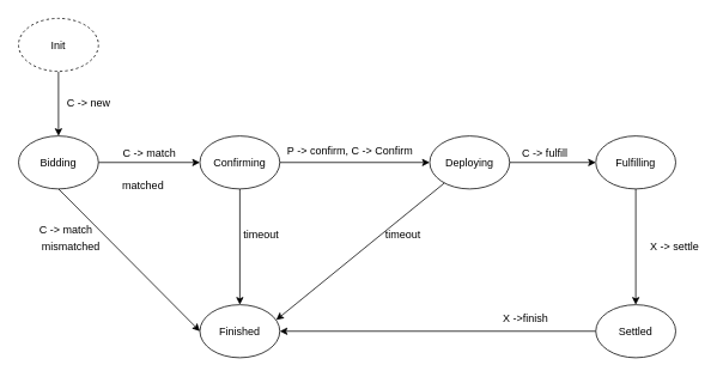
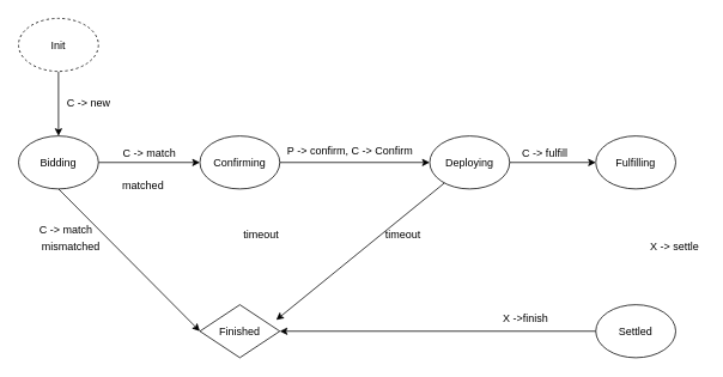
- <mxCell id="10" style="edgeStyle=none;rounded=0;orthogonalLoop=1;jettySize=auto;html=1;" parent="1" source="11" target="22" edge="1"><mxGeometry relative="1" as="geometry" /></mxCell>
- <mxCell id="4" style="edgeStyle=orthogonalEdgeStyle;rounded=0;orthogonalLoop=1;jettySize=auto;html=1;" parent="1" source="5" target="16" edge="1"><mxGeometry relative="1" as="geometry" /></mxCell>
- <mxCell id="22" value="Finished" style="ellipse;whiteSpace=wrap;html=1;" parent="1" vertex="1"><mxGeometry x="222" y="339" width="89" height="59" as="geometry" /></mxCell>
+ <mxCell id="22" value="Finished" style="rhombus;whiteSpace=wrap;html=1;" parent="1" vertex="1"><mxGeometry x="222" y="339" width="89" height="59" as="geometry" /></mxCell>
